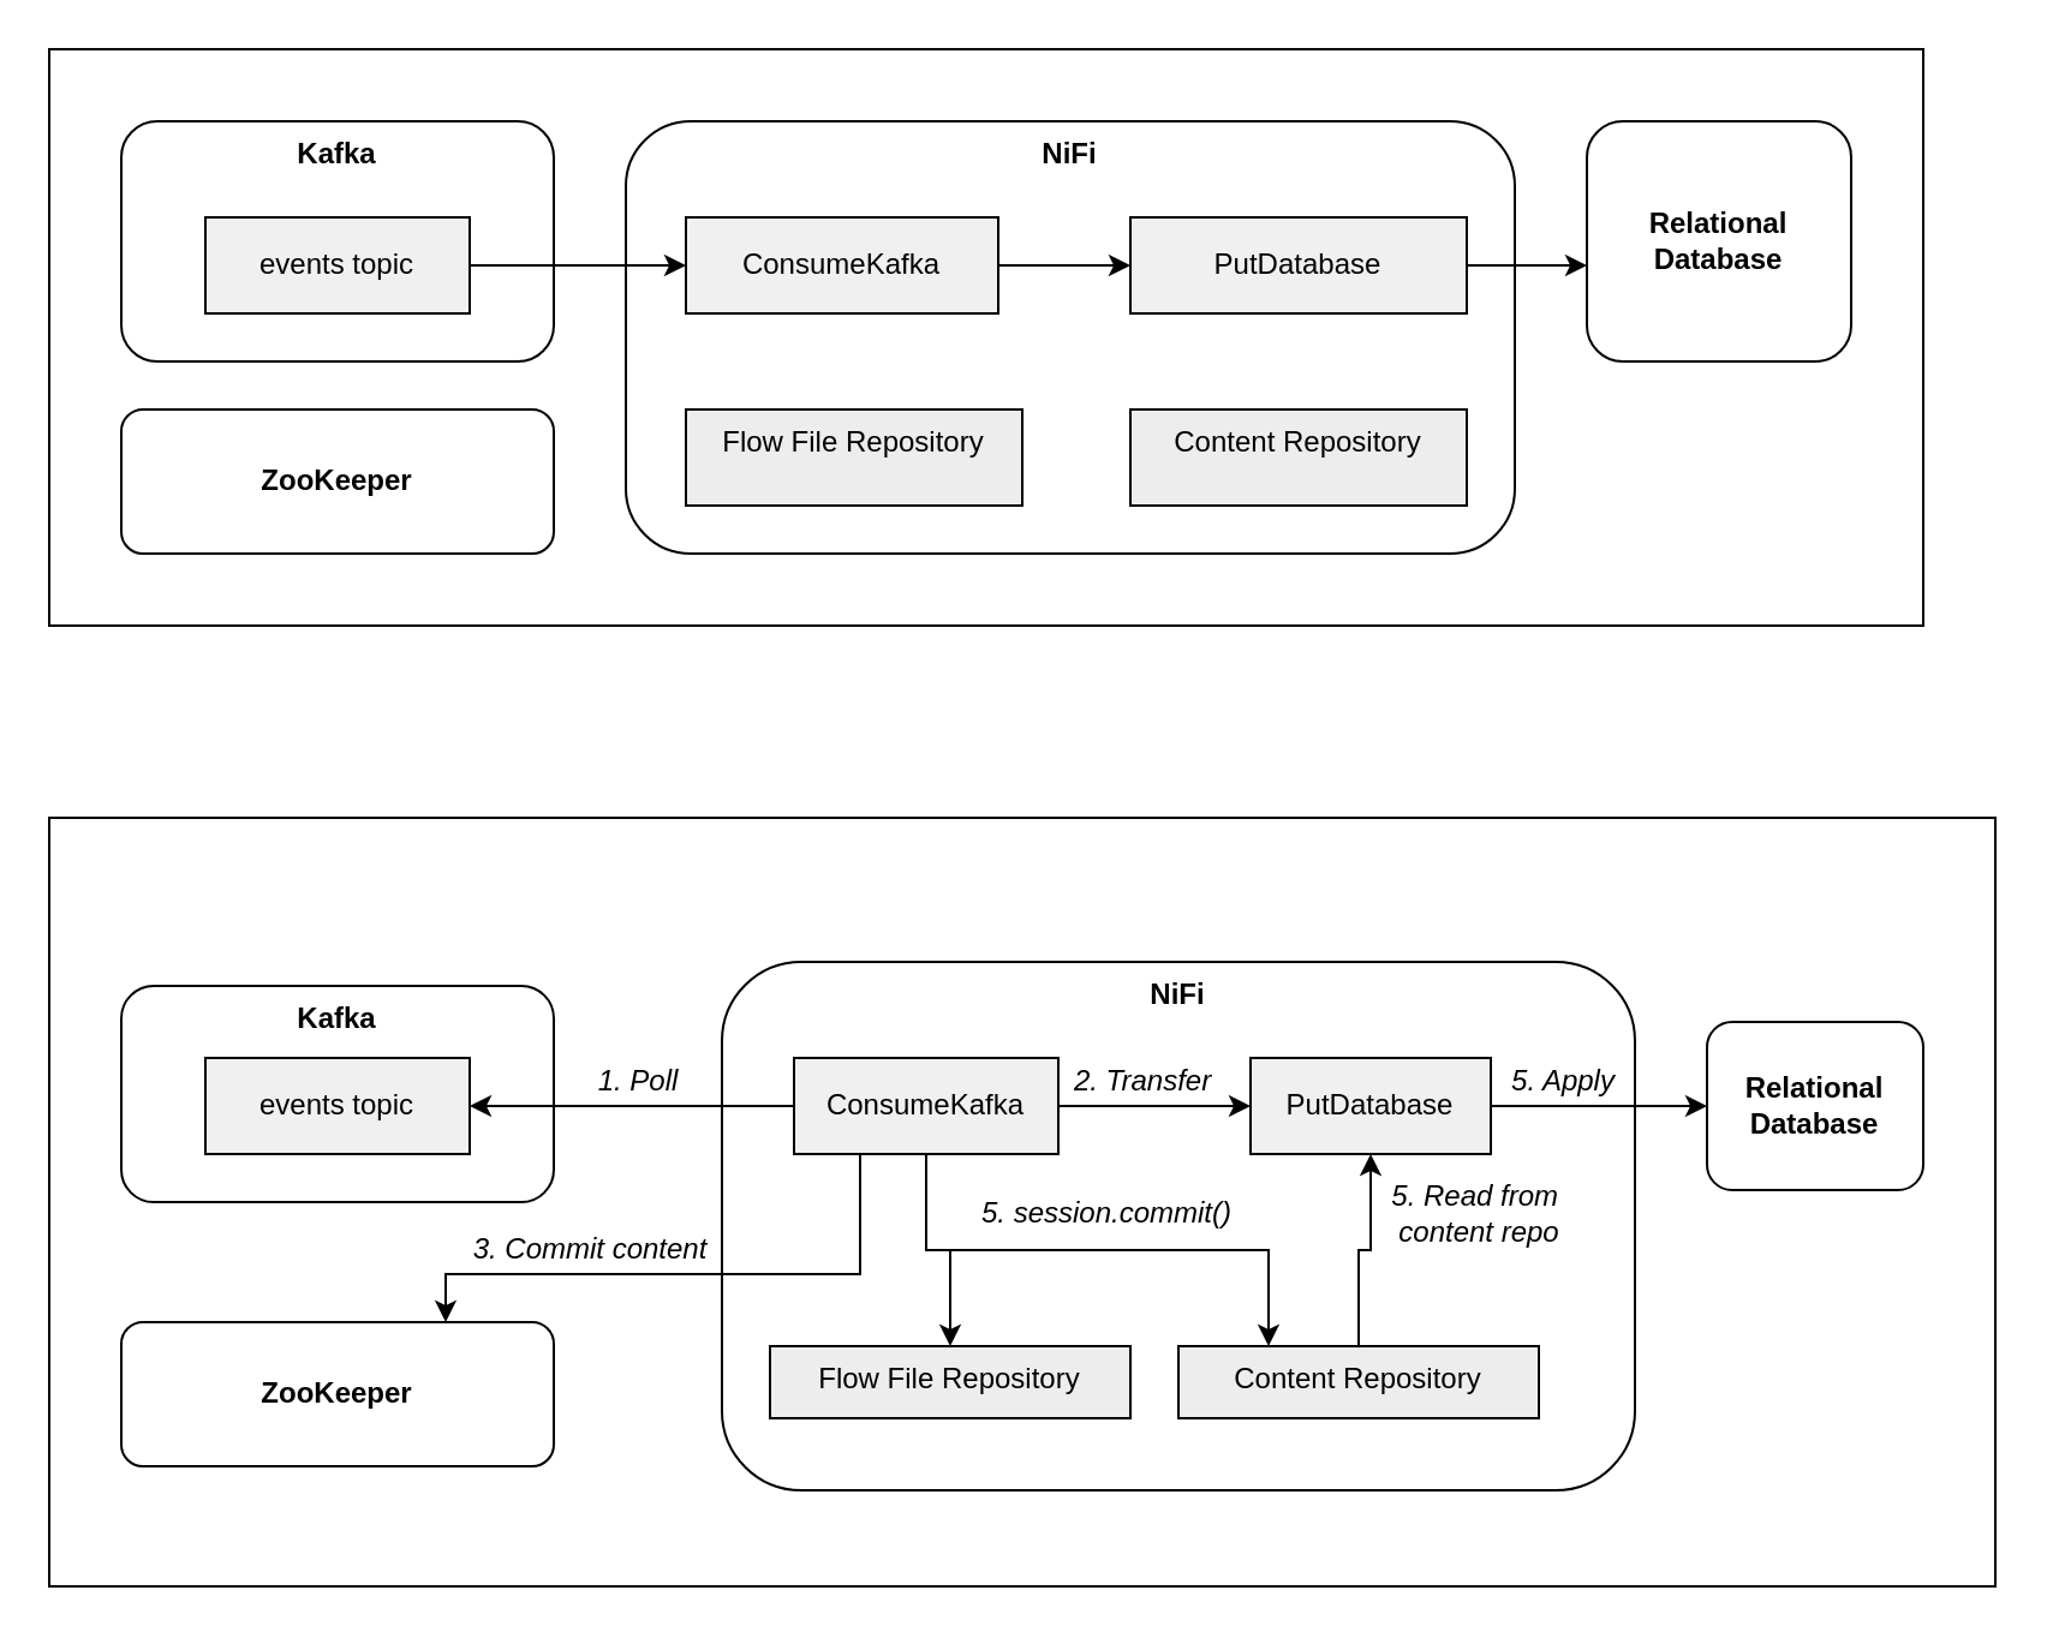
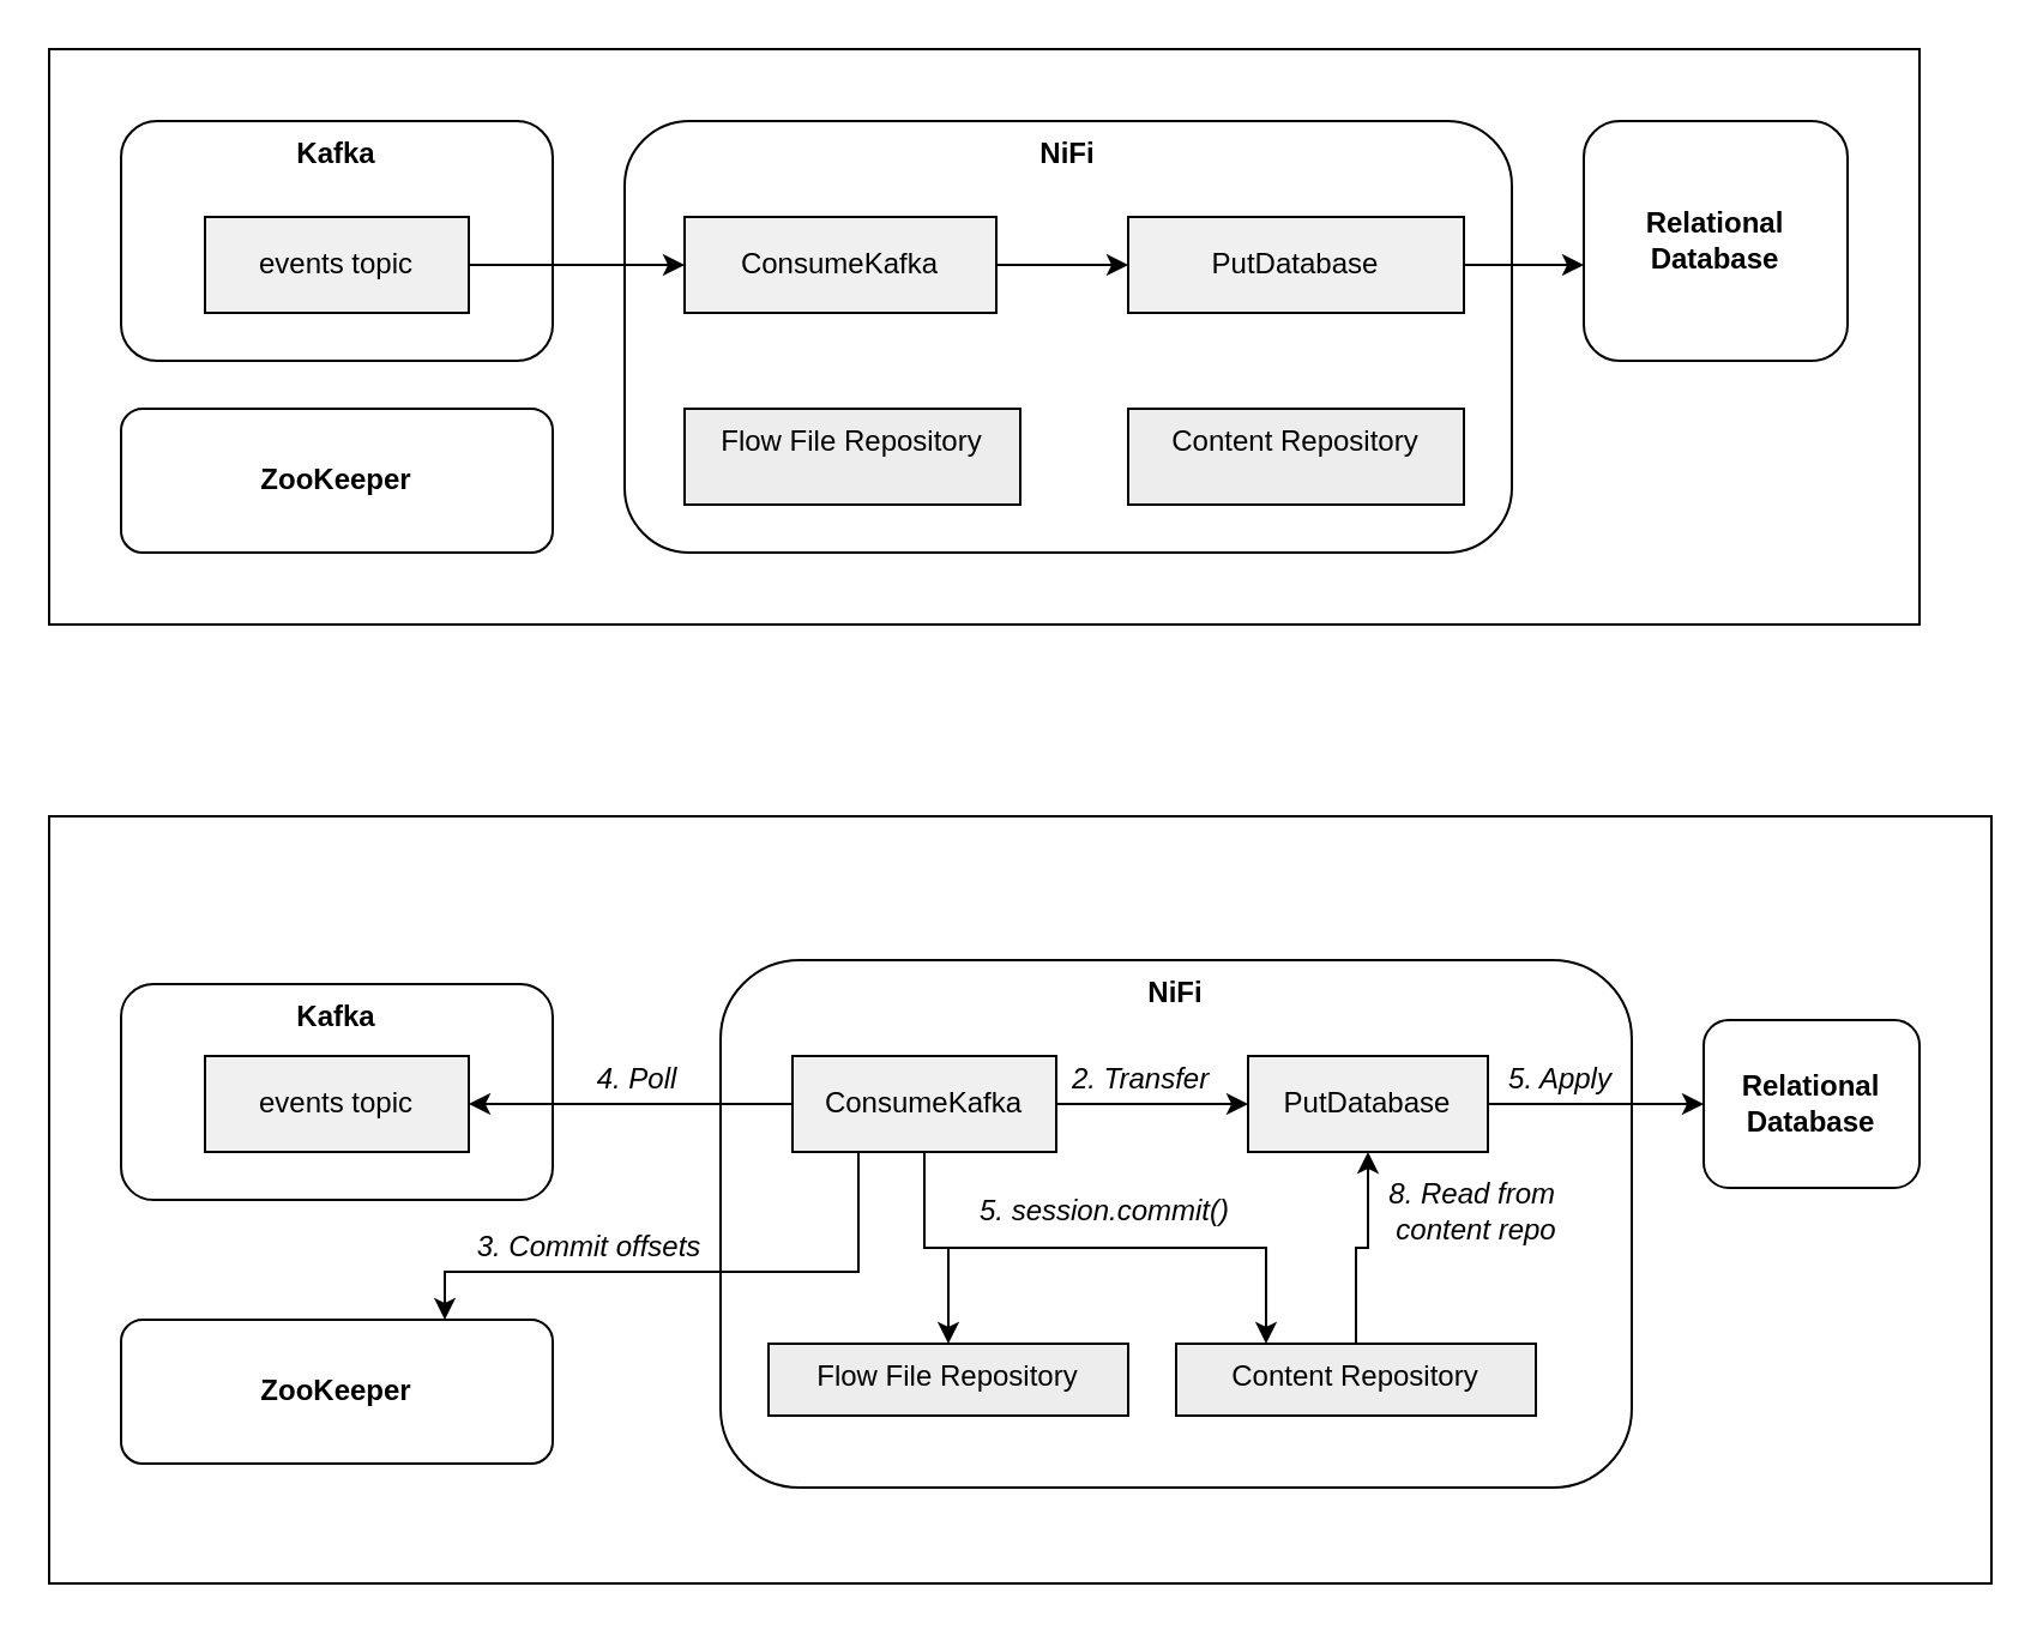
- <mxCell id="29" value="1. Poll" style="text;html=1;resizable=0;autosize=1;align=center;verticalAlign=middle;points=[];fillColor=none;strokeColor=none;rounded=0;fontStyle=2" parent="1" vertex="1"><mxGeometry x="240" y="440" width="50" height="20" as="geometry" /></mxCell>
+ <mxCell id="29" value="4. Poll" style="text;html=1;resizable=0;autosize=1;align=center;verticalAlign=middle;points=[];fillColor=none;strokeColor=none;rounded=0;fontStyle=2" parent="1" vertex="1"><mxGeometry x="240" y="440" width="50" height="20" as="geometry" /></mxCell>
- <mxCell id="33" value="5. Read from&amp;nbsp;&lt;br&gt;content repo" style="text;html=1;resizable=0;autosize=1;align=center;verticalAlign=middle;points=[];fillColor=none;strokeColor=none;rounded=0;fontStyle=2" parent="1" vertex="1"><mxGeometry x="570" y="490" width="90" height="30" as="geometry" /></mxCell>
+ <mxCell id="33" value="8. Read from&amp;nbsp;&lt;br&gt;content repo" style="text;html=1;resizable=0;autosize=1;align=center;verticalAlign=middle;points=[];fillColor=none;strokeColor=none;rounded=0;fontStyle=2" parent="1" vertex="1"><mxGeometry x="570" y="490" width="90" height="30" as="geometry" /></mxCell>
- <mxCell id="32" value="3. Commit content" style="text;html=1;resizable=0;autosize=1;align=center;verticalAlign=middle;points=[];fillColor=none;strokeColor=none;rounded=0;fontStyle=2" parent="1" vertex="1"><mxGeometry x="190" y="510" width="110" height="20" as="geometry" /></mxCell>
+ <mxCell id="32" value="3. Commit offsets" style="text;html=1;resizable=0;autosize=1;align=center;verticalAlign=middle;points=[];fillColor=none;strokeColor=none;rounded=0;fontStyle=2" parent="1" vertex="1"><mxGeometry x="190" y="510" width="110" height="20" as="geometry" /></mxCell>
